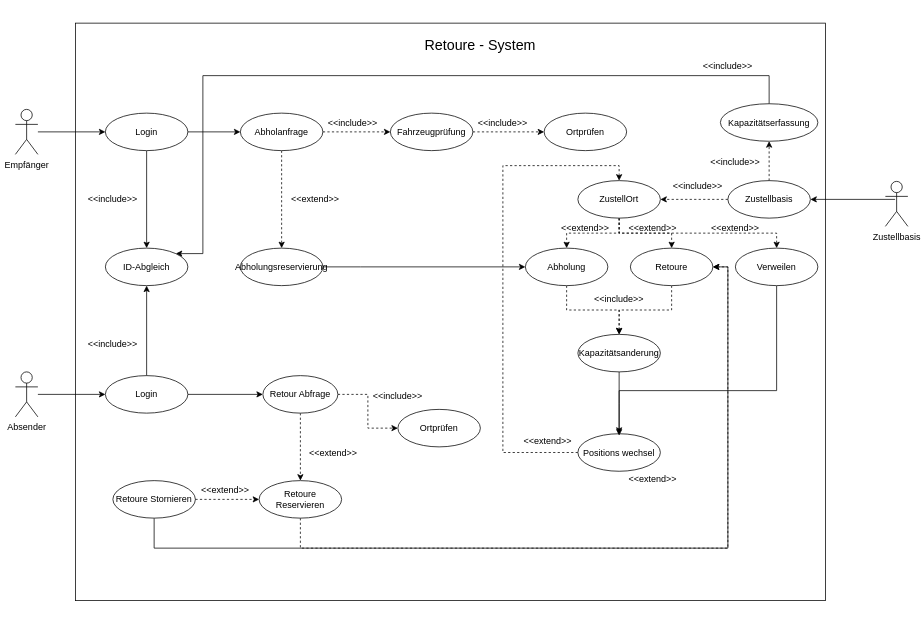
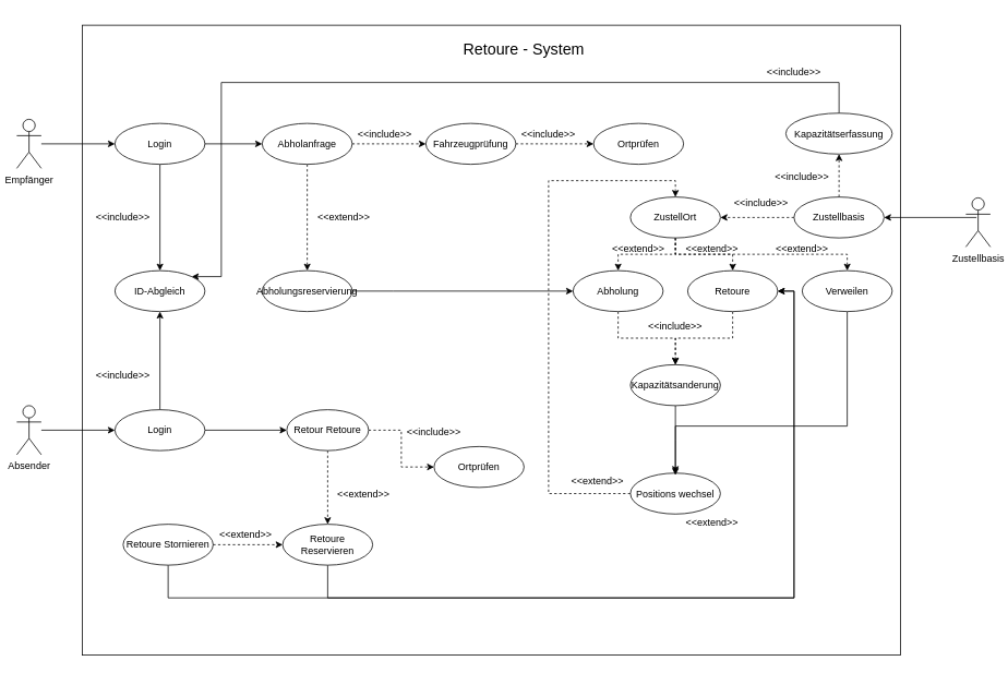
- <mxCell id="34" value="Retour Abfrage" style="ellipse;whiteSpace=wrap;html=1;" parent="1" vertex="1"><mxGeometry x="350" y="500" width="100" height="50" as="geometry" /></mxCell>
+ <mxCell id="34" value="Retour Retoure" style="ellipse;whiteSpace=wrap;html=1;" parent="1" vertex="1"><mxGeometry x="350" y="500" width="100" height="50" as="geometry" /></mxCell>
- <mxCell id="36" style="edgeStyle=orthogonalEdgeStyle;rounded=0;orthogonalLoop=1;jettySize=auto;html=1;exitX=0.5;exitY=1;exitDx=0;exitDy=0;entryX=1;entryY=0.5;entryDx=0;entryDy=0;dashed=1;" parent="1" source="37" target="17" edge="1"><mxGeometry relative="1" as="geometry"><Array as="points"><mxPoint x="400" y="730" /><mxPoint x="970" y="730" /><mxPoint x="970" y="355" /></Array></mxGeometry></mxCell>
+ <mxCell id="36" style="edgeStyle=orthogonalEdgeStyle;rounded=0;orthogonalLoop=1;jettySize=auto;html=1;exitX=0.5;exitY=1;exitDx=0;exitDy=0;entryX=1;entryY=0.5;entryDx=0;entryDy=0;" parent="1" source="37" target="17" edge="1"><mxGeometry relative="1" as="geometry"><Array as="points"><mxPoint x="400" y="730" /><mxPoint x="970" y="730" /><mxPoint x="970" y="355" /></Array></mxGeometry></mxCell>
